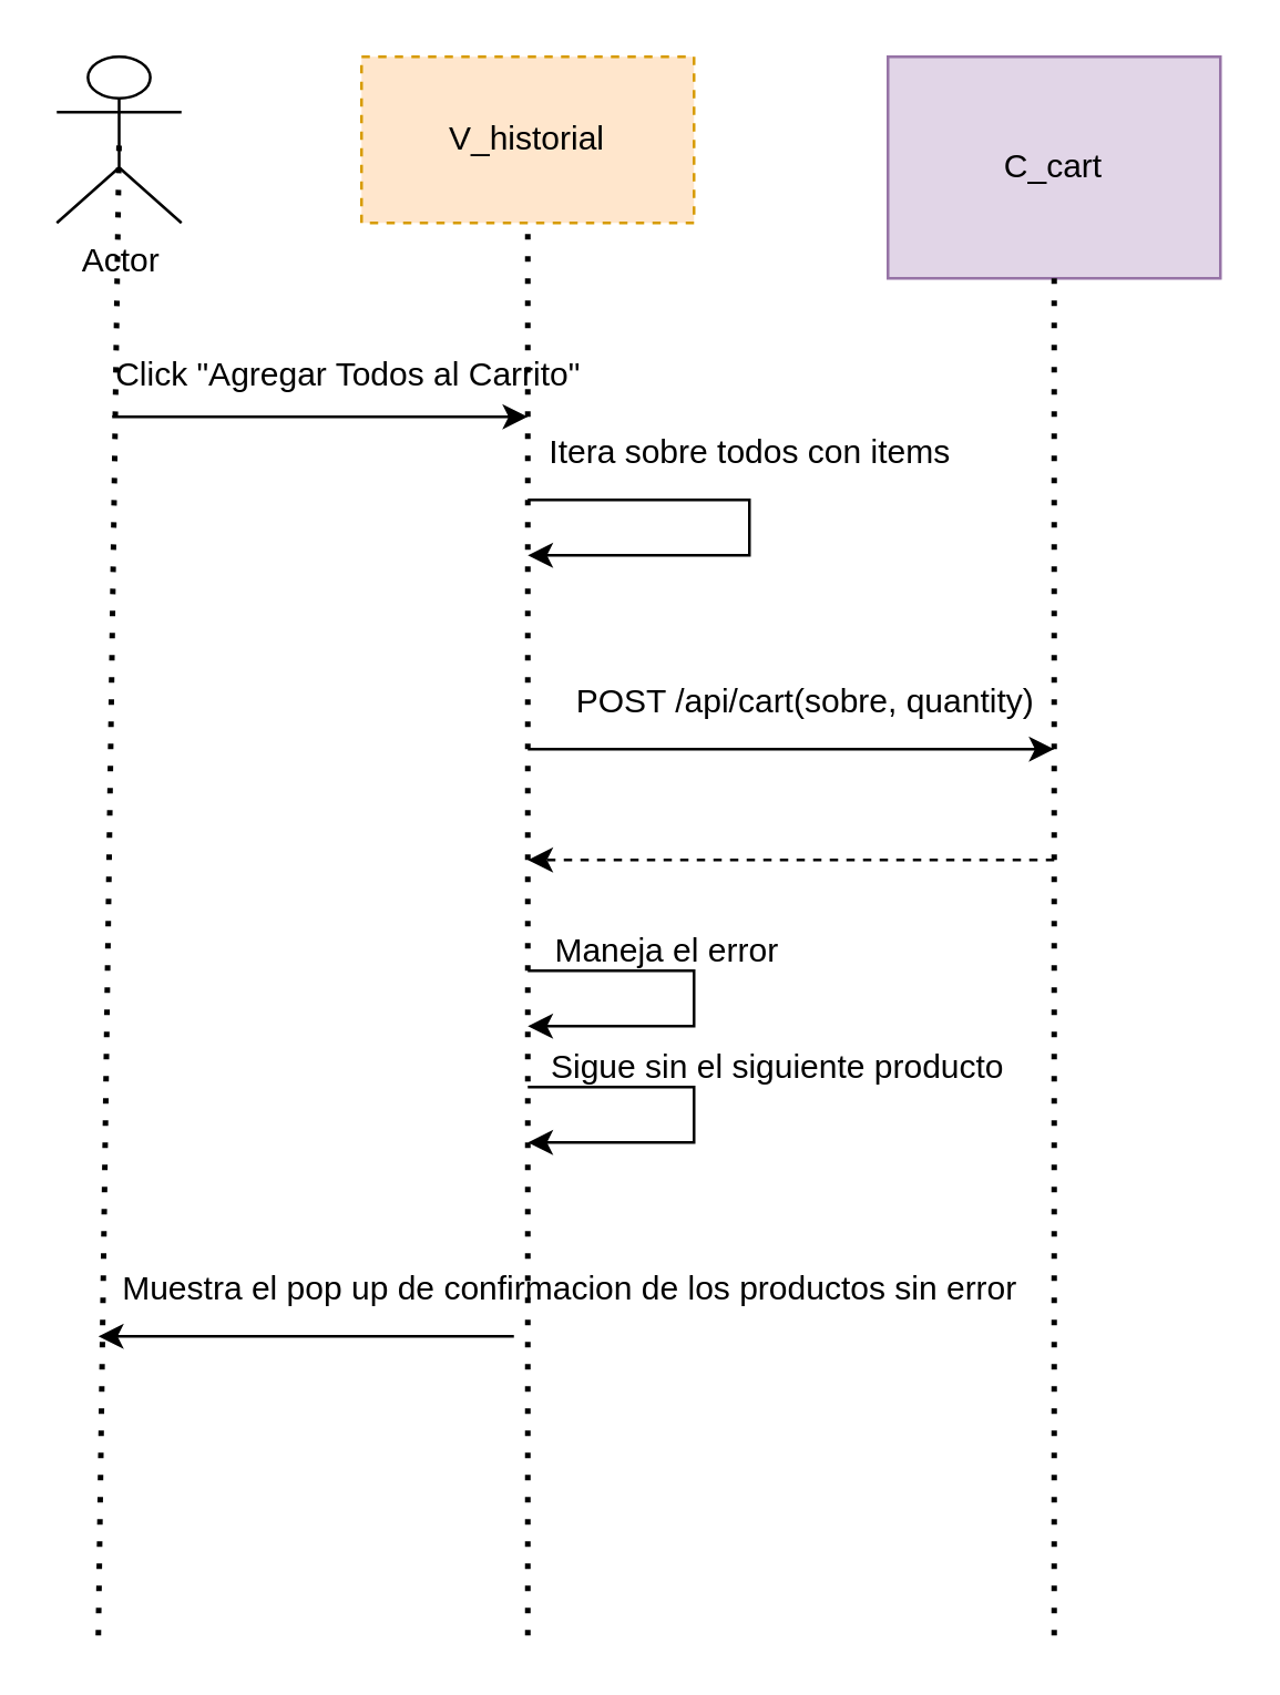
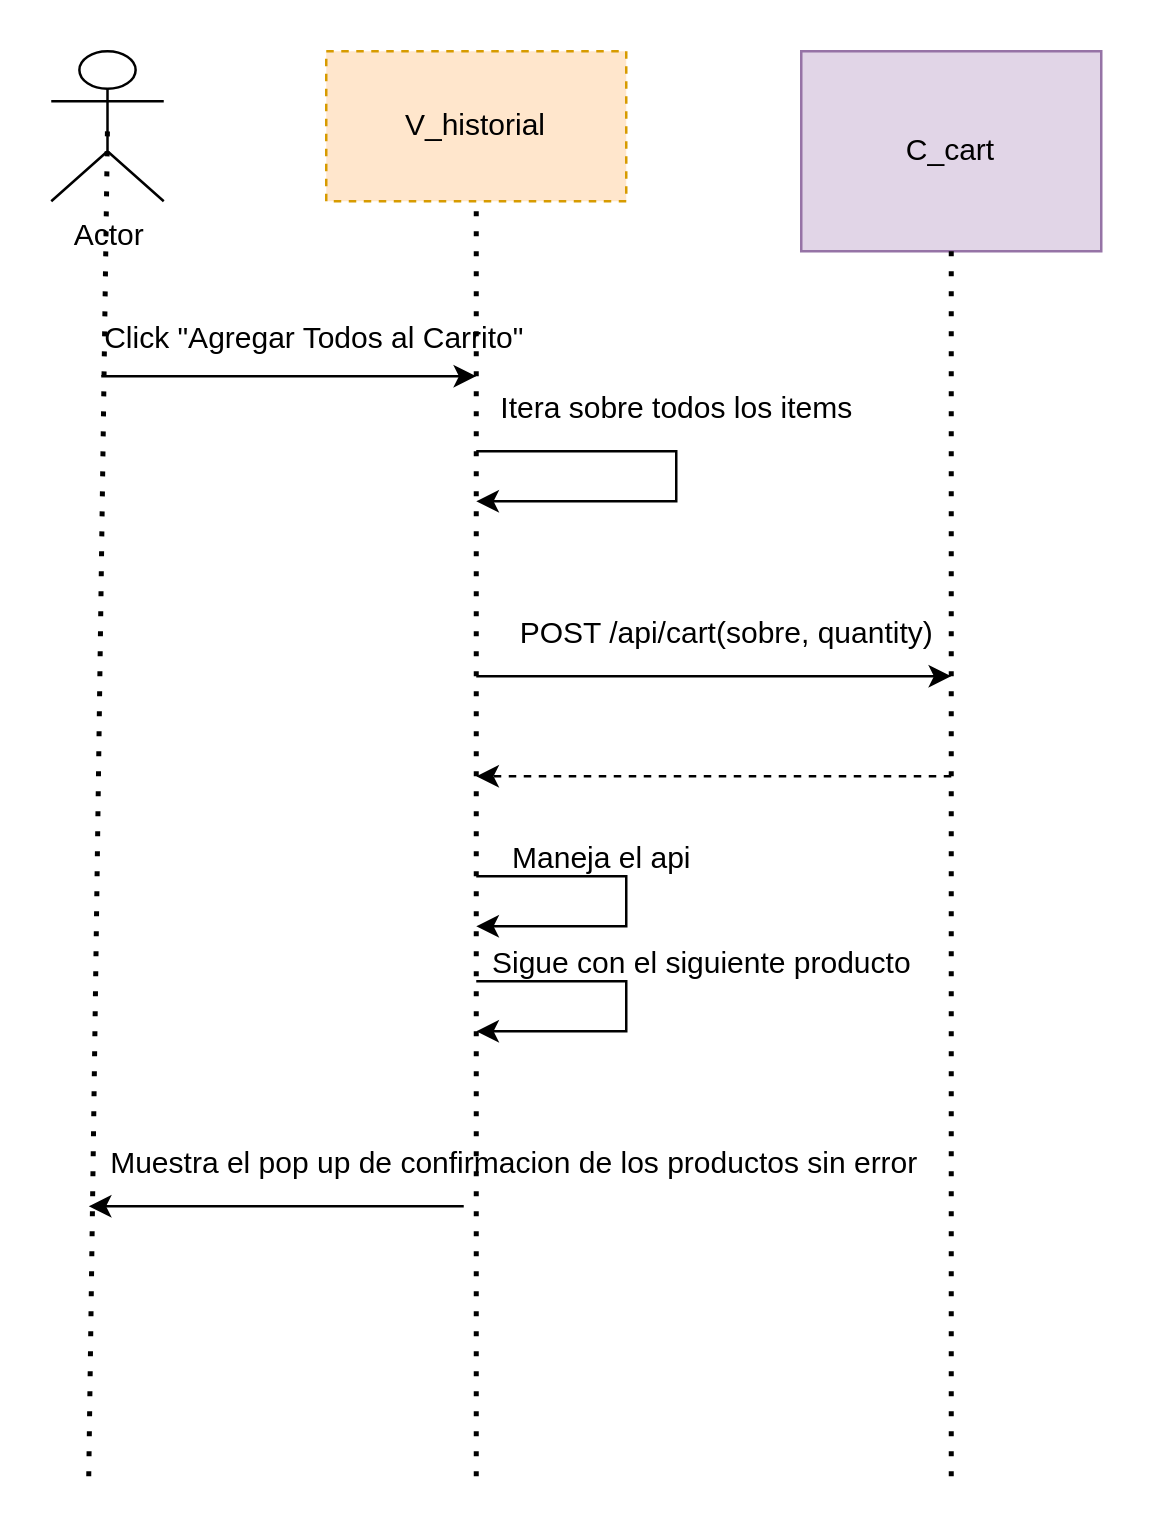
- <mxCell id="10" value="Itera sobre todos con items" style="text;html=1;align=center;verticalAlign=middle;resizable=0;points=[];autosize=1;strokeColor=none;fillColor=none;" vertex="1" parent="1"><mxGeometry x="190" y="148" width="160" height="30" as="geometry" /></mxCell>
+ <mxCell id="10" value="Itera sobre todos los items" style="text;html=1;align=center;verticalAlign=middle;resizable=0;points=[];autosize=1;strokeColor=none;fillColor=none;" vertex="1" parent="1"><mxGeometry x="190" y="148" width="160" height="30" as="geometry" /></mxCell>
- <mxCell id="17" value="Maneja el error" style="text;html=1;align=center;verticalAlign=middle;resizable=0;points=[];autosize=1;strokeColor=none;fillColor=none;" vertex="1" parent="1"><mxGeometry x="190" y="328" width="100" height="30" as="geometry" /></mxCell>
+ <mxCell id="17" value="Maneja el api" style="text;html=1;align=center;verticalAlign=middle;resizable=0;points=[];autosize=1;strokeColor=none;fillColor=none;" vertex="1" parent="1"><mxGeometry x="190" y="328" width="100" height="30" as="geometry" /></mxCell>
- <mxCell id="19" value="Sigue sin el siguiente producto" style="text;html=1;align=center;verticalAlign=middle;resizable=0;points=[];autosize=1;strokeColor=none;fillColor=none;" vertex="1" parent="1"><mxGeometry x="185" y="370" width="190" height="30" as="geometry" /></mxCell>
+ <mxCell id="19" value="Sigue con el siguiente producto" style="text;html=1;align=center;verticalAlign=middle;resizable=0;points=[];autosize=1;strokeColor=none;fillColor=none;" vertex="1" parent="1"><mxGeometry x="185" y="370" width="190" height="30" as="geometry" /></mxCell>
